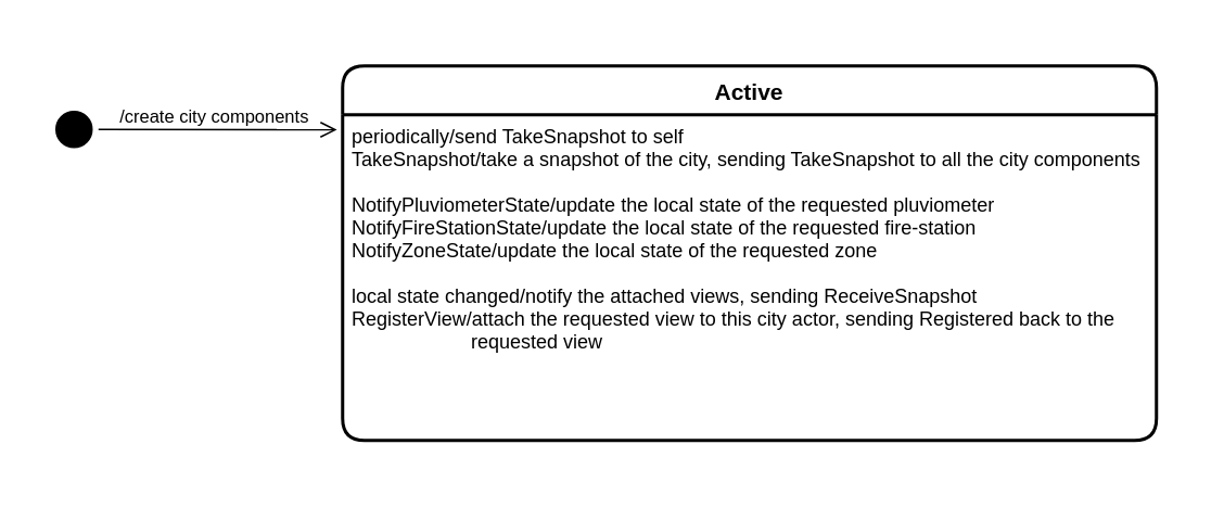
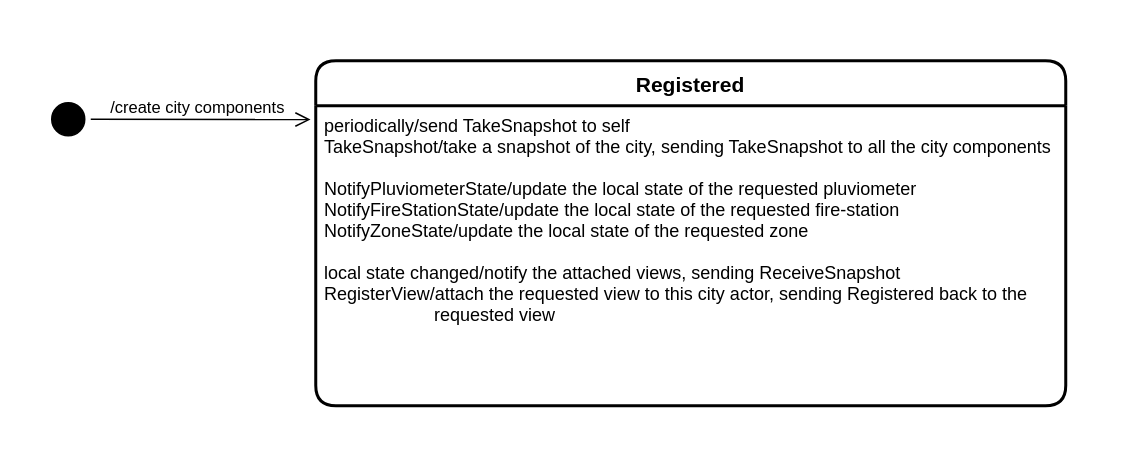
- <mxCell id="3" value="Active" style="swimlane;childLayout=stackLayout;horizontal=1;startSize=30;horizontalStack=0;rounded=1;fontSize=14;fontStyle=1;strokeWidth=2;resizeParent=0;resizeLast=1;shadow=0;dashed=0;align=center;" parent="1" vertex="1"><mxGeometry x="210" y="40" width="500" height="230" as="geometry" /></mxCell>
+ <mxCell id="3" value="Registered" style="swimlane;childLayout=stackLayout;horizontal=1;startSize=30;horizontalStack=0;rounded=1;fontSize=14;fontStyle=1;strokeWidth=2;resizeParent=0;resizeLast=1;shadow=0;dashed=0;align=center;" parent="1" vertex="1"><mxGeometry x="210" y="40" width="500" height="230" as="geometry" /></mxCell>
